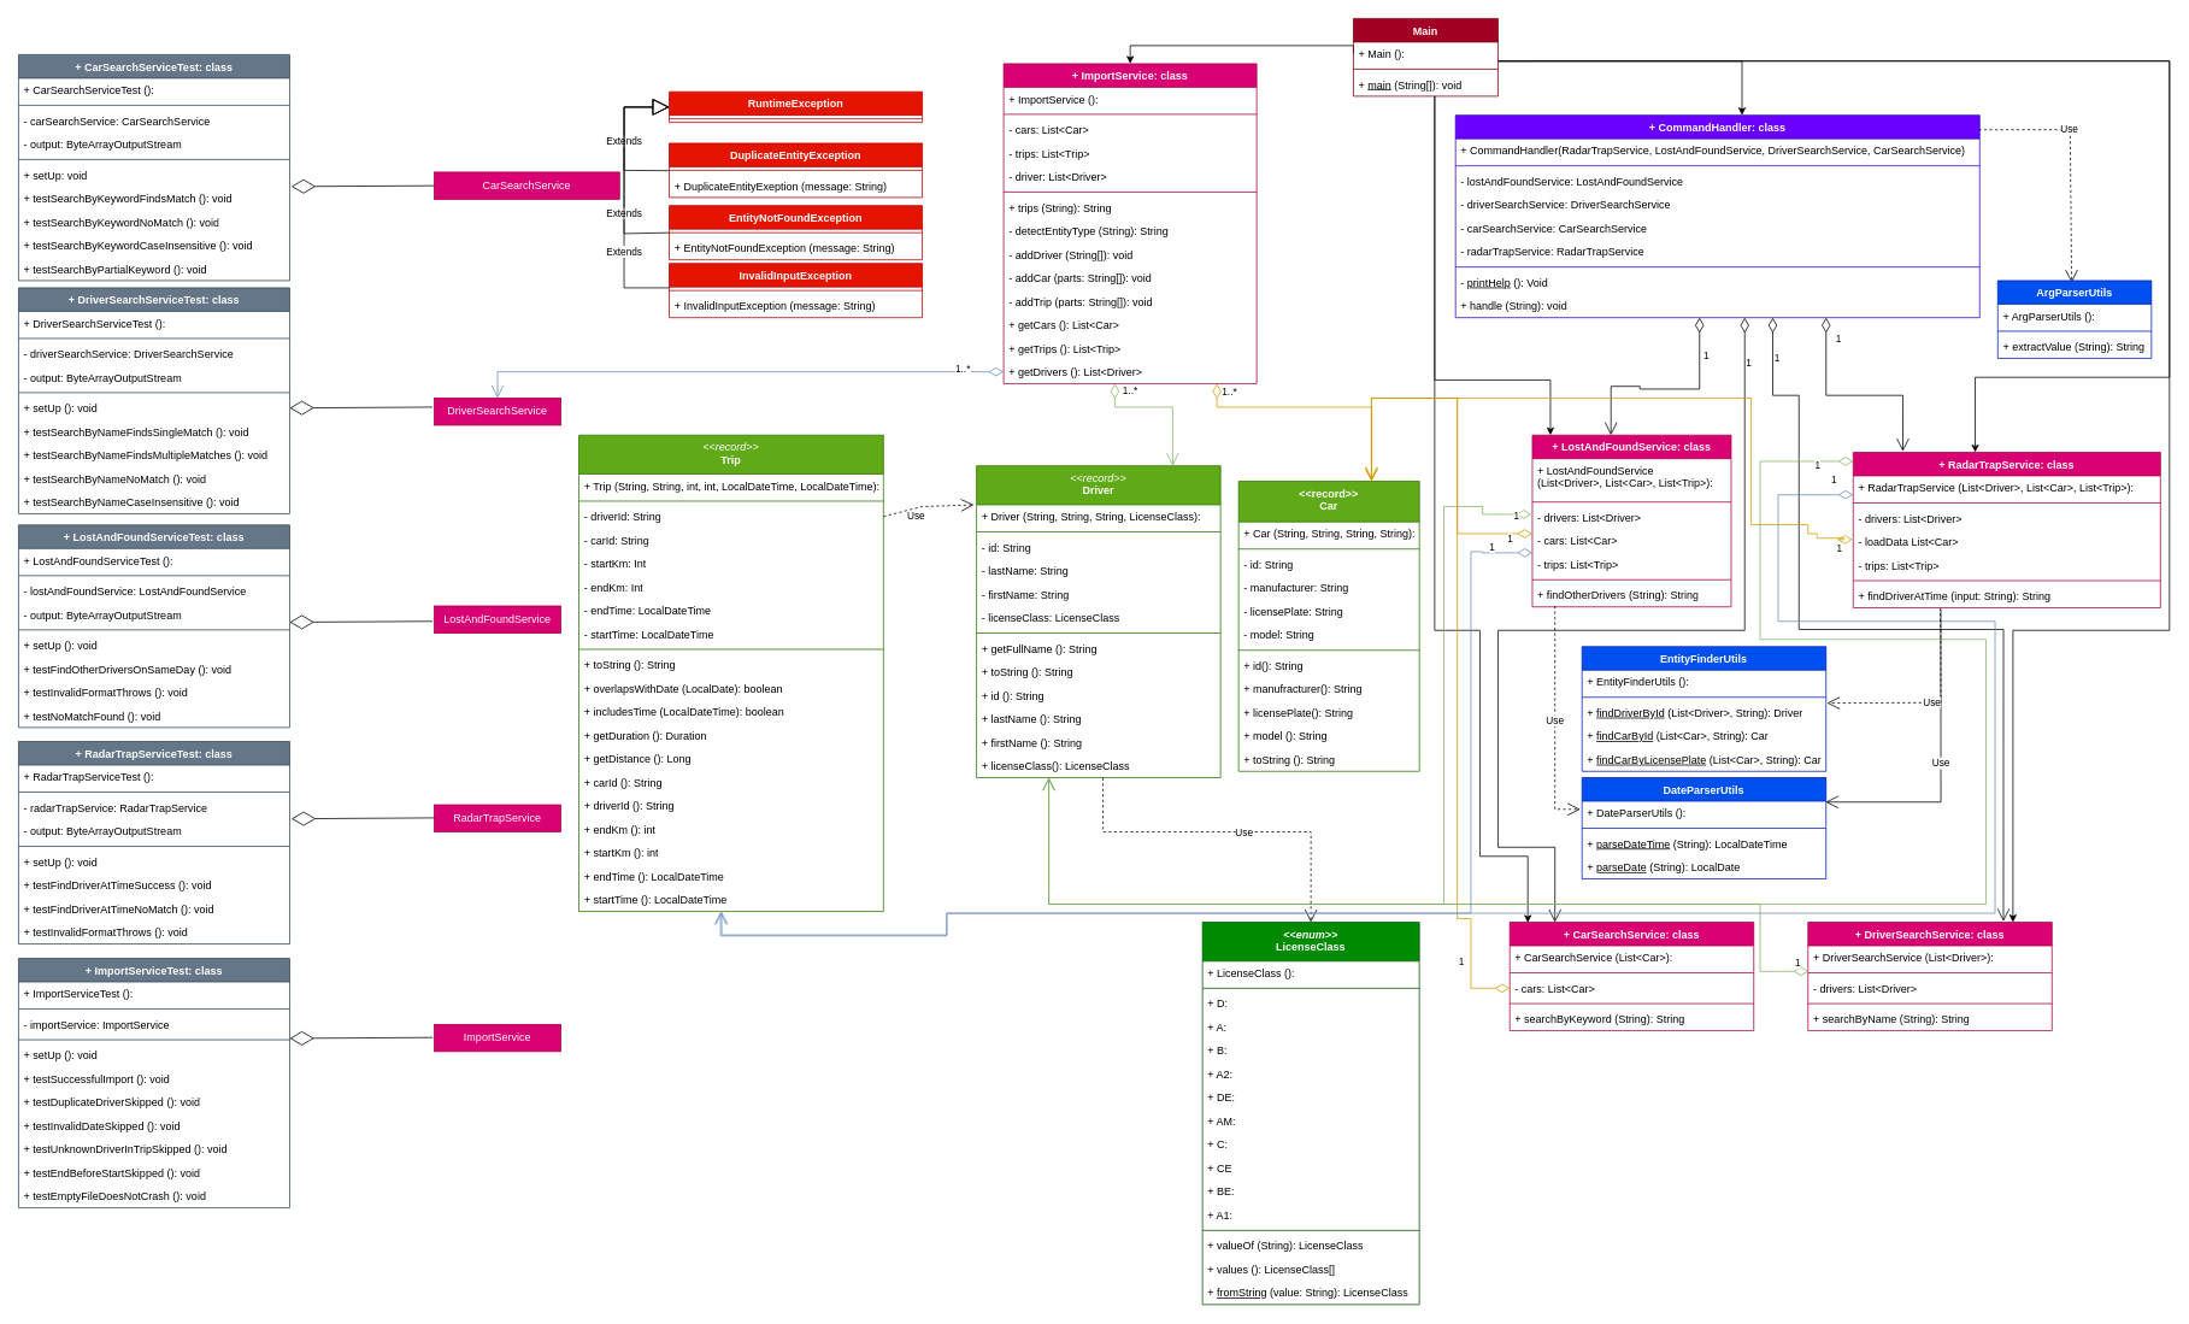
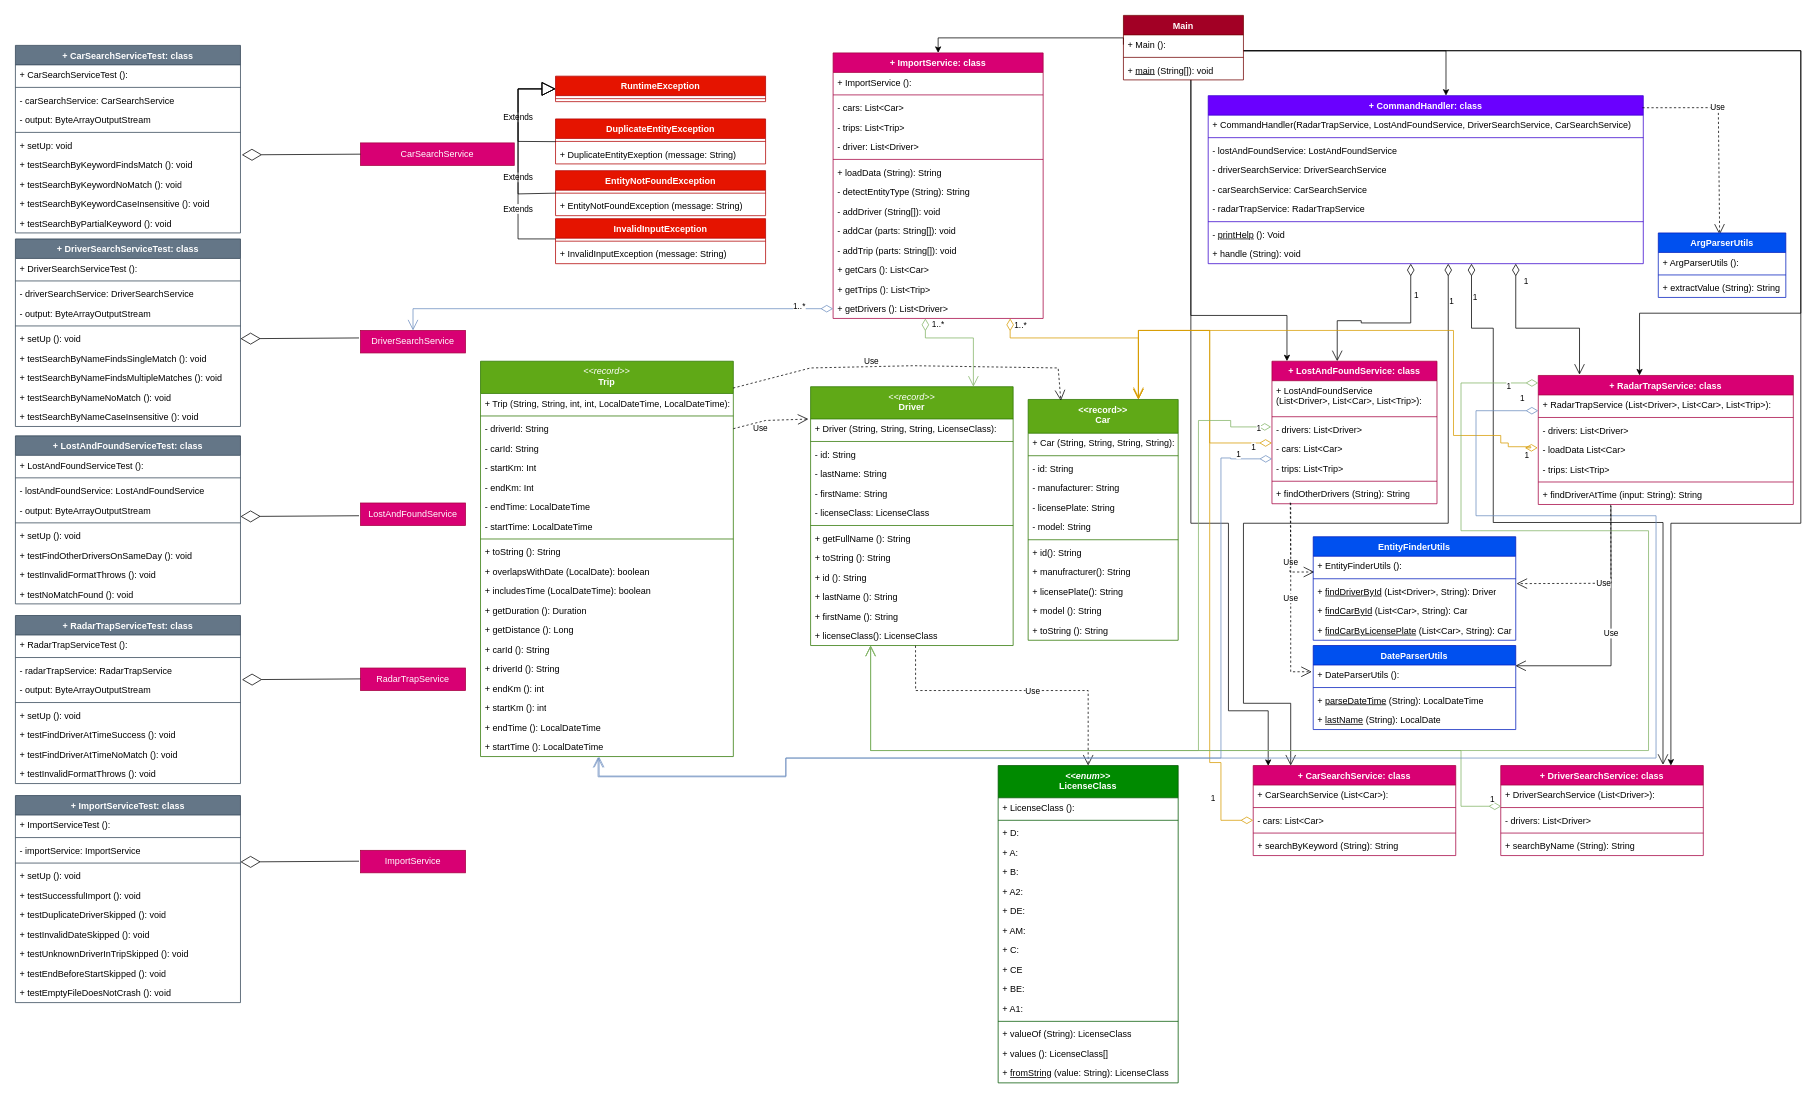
- <mxCell id="14" value="+ trips (String): String" style="text;strokeColor=none;fillColor=none;align=left;verticalAlign=top;spacingLeft=4;spacingRight=4;overflow=hidden;rotatable=0;points=[[0,0.5],[1,0.5]];portConstraint=eastwest;whiteSpace=wrap;html=1;container=0;" parent="7" vertex="1"><mxGeometry y="146" width="280" height="26" as="geometry" /></mxCell>
+ <mxCell id="14" value="+ loadData (String): String" style="text;strokeColor=none;fillColor=none;align=left;verticalAlign=top;spacingLeft=4;spacingRight=4;overflow=hidden;rotatable=0;points=[[0,0.5],[1,0.5]];portConstraint=eastwest;whiteSpace=wrap;html=1;container=0;" parent="7" vertex="1"><mxGeometry y="146" width="280" height="26" as="geometry" /></mxCell>
+ <mxCell id="127" value="Use" style="endArrow=open;endSize=12;dashed=1;html=1;rounded=0;exitX=0.999;exitY=0.068;exitDx=0;exitDy=0;entryX=0.218;entryY=0.005;entryDx=0;entryDy=0;entryPerimeter=0;exitPerimeter=0;" parent="1" source="87" target="74" edge="1"><mxGeometry x="-0.218" y="7" width="160" relative="1" as="geometry"><mxPoint x="1237" y="617" as="sourcePoint" /><mxPoint x="1437" y="597" as="targetPoint" /><Array as="points"><mxPoint x="1080" y="490" /><mxPoint x="1217" y="487" /><mxPoint x="1410" y="490" /></Array><mxPoint as="offset" /></mxGeometry></mxCell>
+ <mxCell id="145" value="Use" style="endArrow=open;endSize=12;dashed=1;html=1;rounded=0;exitX=0.111;exitY=0.942;exitDx=0;exitDy=0;exitPerimeter=0;entryX=0.005;entryY=0.808;entryDx=0;entryDy=0;entryPerimeter=0;" parent="1" source="51" target="158" edge="1"><mxGeometry x="0.289" width="160" relative="1" as="geometry"><mxPoint x="1677" y="677" as="sourcePoint" /><mxPoint x="1710" y="780" as="targetPoint" /><Array as="points"><mxPoint x="1720" y="740" /><mxPoint x="1719" y="762" /></Array><mxPoint as="offset" /></mxGeometry></mxCell>
- <mxCell id="167" value="+ &lt;u&gt;parseDate&lt;/u&gt; (String): LocalDate" style="text;strokeColor=none;fillColor=none;align=left;verticalAlign=top;spacingLeft=4;spacingRight=4;overflow=hidden;rotatable=0;points=[[0,0.5],[1,0.5]];portConstraint=eastwest;whiteSpace=wrap;html=1;container=0;" parent="163" vertex="1"><mxGeometry y="86" width="270" height="26" as="geometry" /></mxCell>
+ <mxCell id="167" value="+ &lt;u&gt;lastName&lt;/u&gt; (String): LocalDate" style="text;strokeColor=none;fillColor=none;align=left;verticalAlign=top;spacingLeft=4;spacingRight=4;overflow=hidden;rotatable=0;points=[[0,0.5],[1,0.5]];portConstraint=eastwest;whiteSpace=wrap;html=1;container=0;" parent="163" vertex="1"><mxGeometry y="86" width="270" height="26" as="geometry" /></mxCell>
